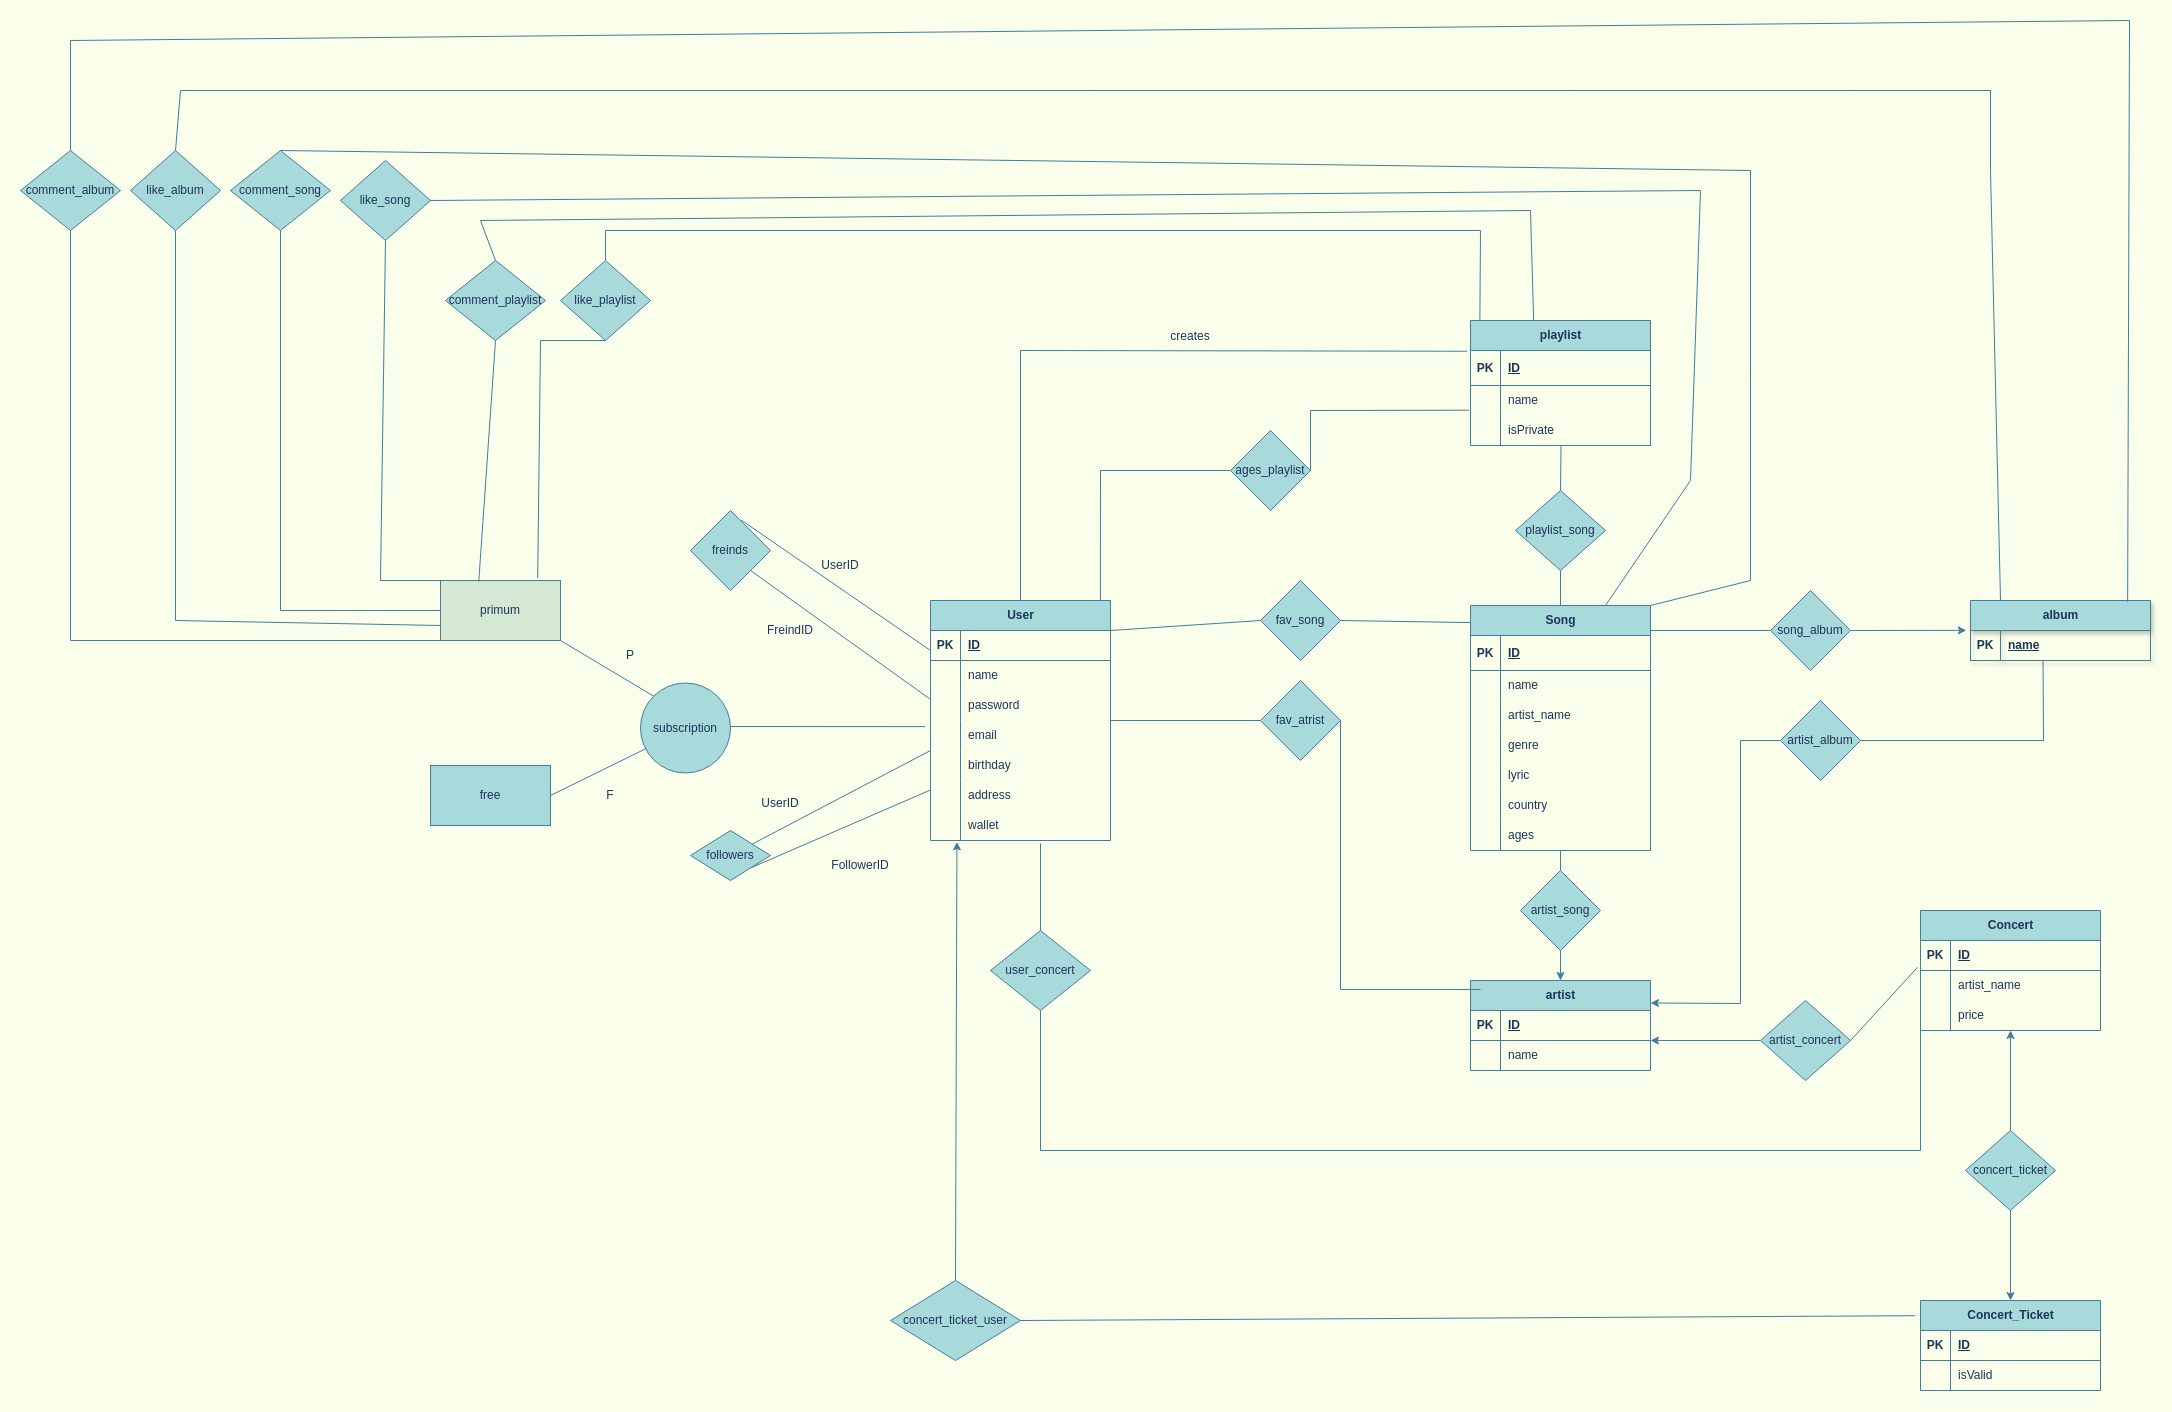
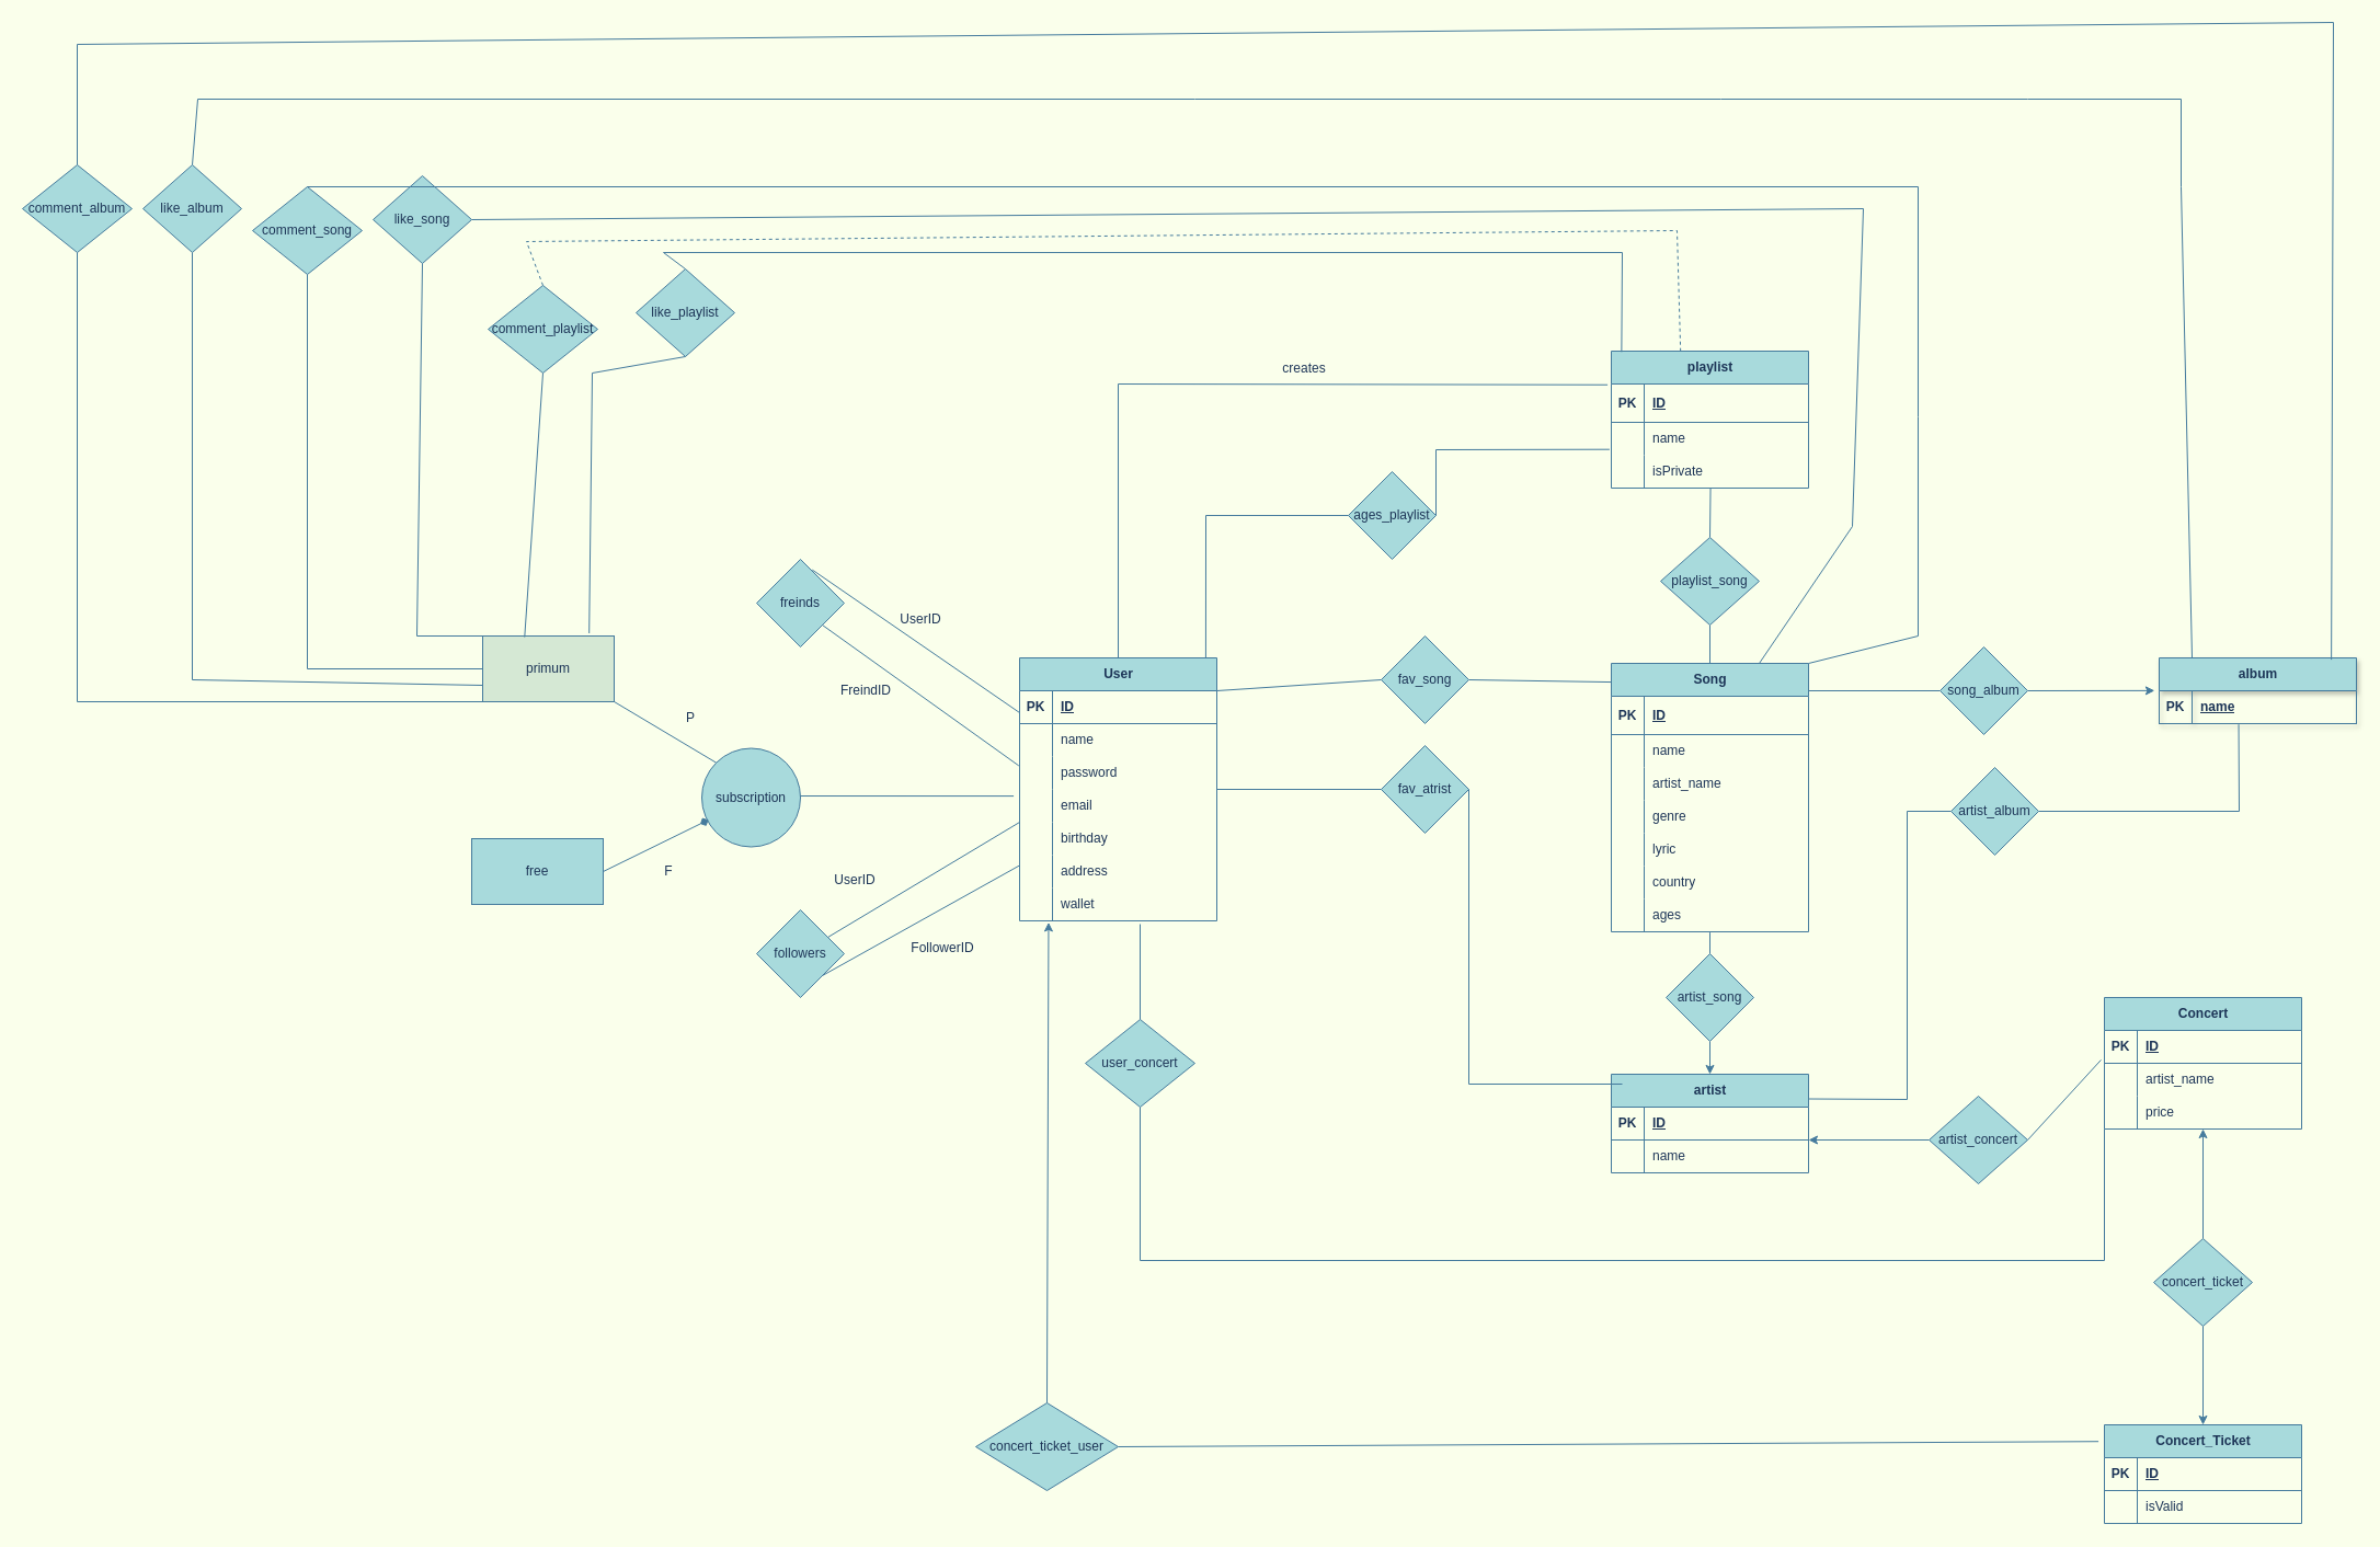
- <mxCell id="139" value="comment_song" style="rhombus;whiteSpace=wrap;html=1;labelBackgroundColor=none;fillColor=#A8DADC;strokeColor=#457B9D;fontColor=#1D3557;" vertex="1" parent="1"><mxGeometry x="230" y="150" width="100" height="80" as="geometry" /></mxCell>
+ <mxCell id="139" value="comment_song" style="rhombus;whiteSpace=wrap;html=1;labelBackgroundColor=none;fillColor=#A8DADC;strokeColor=#457B9D;fontColor=#1D3557;" vertex="1" parent="1"><mxGeometry x="230" y="170" width="100" height="80" as="geometry" /></mxCell>
- <mxCell id="152" value="" style="endArrow=none;html=1;rounded=0;strokeColor=#457B9D;fontColor=#1D3557;fillColor=#A8DADC;exitX=0.5;exitY=0;exitDx=0;exitDy=0;entryX=0.351;entryY=0.001;entryDx=0;entryDy=0;entryPerimeter=0;" edge="1" parent="1" source="149" target="103"><mxGeometry width="50" height="50" relative="1" as="geometry"><mxPoint x="500" y="260" as="sourcePoint" /><mxPoint x="1532" y="316" as="targetPoint" /><Array as="points"><mxPoint x="480" y="220" /><mxPoint x="1530" y="210" /></Array></mxGeometry></mxCell>
+ <mxCell id="152" value="" style="endArrow=none;html=1;rounded=0;strokeColor=#457B9D;fontColor=#1D3557;fillColor=#A8DADC;exitX=0.5;exitY=0;exitDx=0;exitDy=0;entryX=0.351;entryY=0.001;entryDx=0;entryDy=0;entryPerimeter=0;dashed=1;" edge="1" parent="1" source="149" target="103"><mxGeometry width="50" height="50" relative="1" as="geometry"><mxPoint x="500" y="260" as="sourcePoint" /><mxPoint x="1532" y="316" as="targetPoint" /><Array as="points"><mxPoint x="480" y="220" /><mxPoint x="1530" y="210" /></Array></mxGeometry></mxCell>
- <mxCell id="150" value="like_playlist" style="rhombus;whiteSpace=wrap;html=1;labelBackgroundColor=none;fillColor=#A8DADC;strokeColor=#457B9D;fontColor=#1D3557;" vertex="1" parent="1"><mxGeometry x="560" y="260" width="90" height="80" as="geometry" /></mxCell>
+ <mxCell id="150" value="like_playlist" style="rhombus;whiteSpace=wrap;html=1;labelBackgroundColor=none;fillColor=#A8DADC;strokeColor=#457B9D;fontColor=#1D3557;" vertex="1" parent="1"><mxGeometry x="580" y="245" width="90" height="80" as="geometry" /></mxCell>
- <mxCell id="135" value="" style="endArrow=none;html=1;rounded=0;strokeColor=#457B9D;fontColor=#1D3557;fillColor=#A8DADC;exitX=1;exitY=0.5;exitDx=0;exitDy=0;entryX=0.067;entryY=0.726;entryDx=0;entryDy=0;entryPerimeter=0;" edge="1" parent="1" source="130" target="132"><mxGeometry width="50" height="50" relative="1" as="geometry"><mxPoint x="600" y="797.5" as="sourcePoint" /><mxPoint x="650" y="747.5" as="targetPoint" /></mxGeometry></mxCell>
+ <mxCell id="135" value="" style="endArrow=diamond;html=1;rounded=0;strokeColor=#457B9D;fontColor=#1D3557;fillColor=#A8DADC;exitX=1;exitY=0.5;exitDx=0;exitDy=0;entryX=0.067;entryY=0.726;entryDx=0;entryDy=0;entryPerimeter=0;" edge="1" parent="1" source="130" target="132"><mxGeometry width="50" height="50" relative="1" as="geometry"><mxPoint x="600" y="797.5" as="sourcePoint" /><mxPoint x="650" y="747.5" as="targetPoint" /></mxGeometry></mxCell>
- <mxCell id="29" value="followers" style="rhombus;whiteSpace=wrap;html=1;labelBackgroundColor=none;fillColor=#A8DADC;strokeColor=#457B9D;fontColor=#1D3557;" vertex="1" parent="1"><mxGeometry x="690" y="830" width="80" height="50" as="geometry" /></mxCell>
+ <mxCell id="29" value="followers" style="rhombus;whiteSpace=wrap;html=1;labelBackgroundColor=none;fillColor=#A8DADC;strokeColor=#457B9D;fontColor=#1D3557;" vertex="1" parent="1"><mxGeometry x="690" y="830" width="80" height="80" as="geometry" /></mxCell>
- <mxCell id="123" value="" style="endArrow=classic;html=1;rounded=0;strokeColor=#457B9D;fontColor=default;fillColor=#A8DADC;entryX=1;entryY=0.25;entryDx=0;entryDy=0;exitX=0;exitY=0.5;exitDx=0;exitDy=0;labelBackgroundColor=none;" edge="1" parent="1" source="86" target="37"><mxGeometry width="50" height="50" relative="1" as="geometry"><mxPoint x="1740" y="730" as="sourcePoint" /><mxPoint x="1800" y="840" as="targetPoint" /><Array as="points"><mxPoint x="1740" y="740" /><mxPoint x="1740" y="1003" /></Array></mxGeometry></mxCell>
+ <mxCell id="123" value="" style="endArrow=none;html=1;rounded=0;strokeColor=#457B9D;fontColor=default;fillColor=#A8DADC;entryX=1;entryY=0.25;entryDx=0;entryDy=0;exitX=0;exitY=0.5;exitDx=0;exitDy=0;labelBackgroundColor=none;" edge="1" parent="1" source="86" target="37"><mxGeometry width="50" height="50" relative="1" as="geometry"><mxPoint x="1740" y="730" as="sourcePoint" /><mxPoint x="1800" y="840" as="targetPoint" /><Array as="points"><mxPoint x="1740" y="740" /><mxPoint x="1740" y="1003" /></Array></mxGeometry></mxCell>
